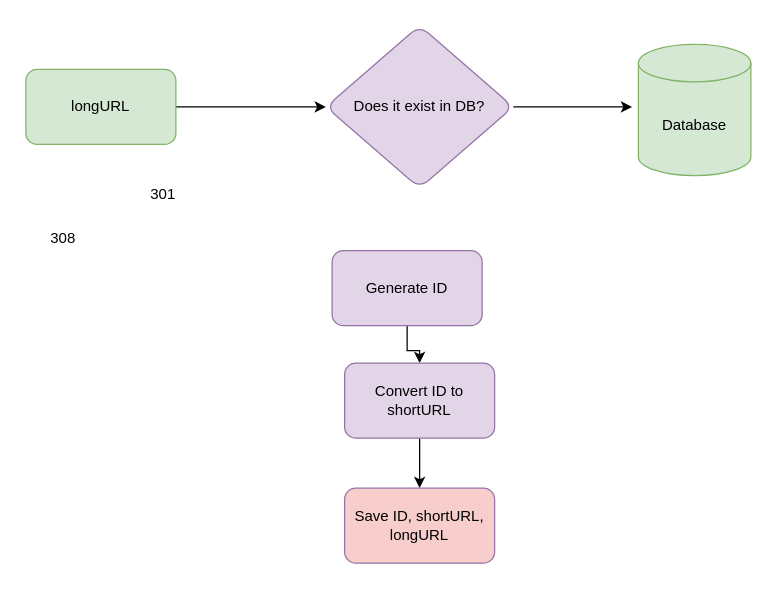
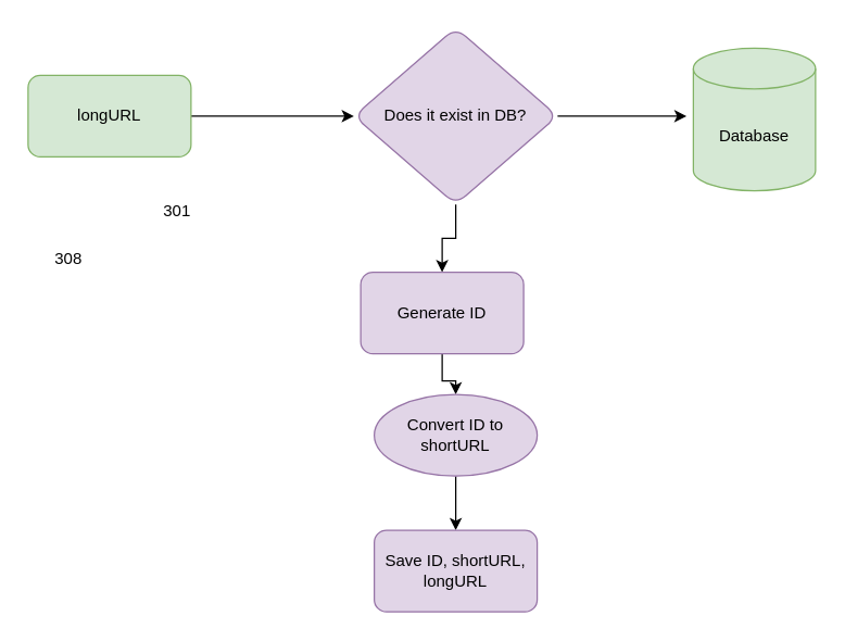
+ <mxCell id="5" value="" style="edgeStyle=orthogonalEdgeStyle;rounded=0;orthogonalLoop=1;jettySize=auto;html=1;" parent="1" source="6" target="9" edge="1"><mxGeometry relative="1" as="geometry" /></mxCell>
- <mxCell id="11" value="Convert ID to shortURL" style="whiteSpace=wrap;html=1;rounded=1;fillColor=#e1d5e7;strokeColor=#9673a6;" parent="1" vertex="1"><mxGeometry x="275" y="290" width="120" height="60" as="geometry" /></mxCell>
+ <mxCell id="11" value="Convert ID to shortURL" style="ellipse;whiteSpace=wrap;html=1;fillColor=#e1d5e7;strokeColor=#9673a6;" parent="1" vertex="1"><mxGeometry x="275" y="290" width="120" height="60" as="geometry" /></mxCell>
- <mxCell id="12" value="Save ID, shortURL, longURL" style="whiteSpace=wrap;html=1;rounded=1;fillColor=#f8cecc;strokeColor=#9673a6;" parent="1" vertex="1"><mxGeometry x="275" y="390" width="120" height="60" as="geometry" /></mxCell>
+ <mxCell id="12" value="Save ID, shortURL, longURL" style="whiteSpace=wrap;html=1;rounded=1;fillColor=#e1d5e7;strokeColor=#9673a6;" parent="1" vertex="1"><mxGeometry x="275" y="390" width="120" height="60" as="geometry" /></mxCell>
